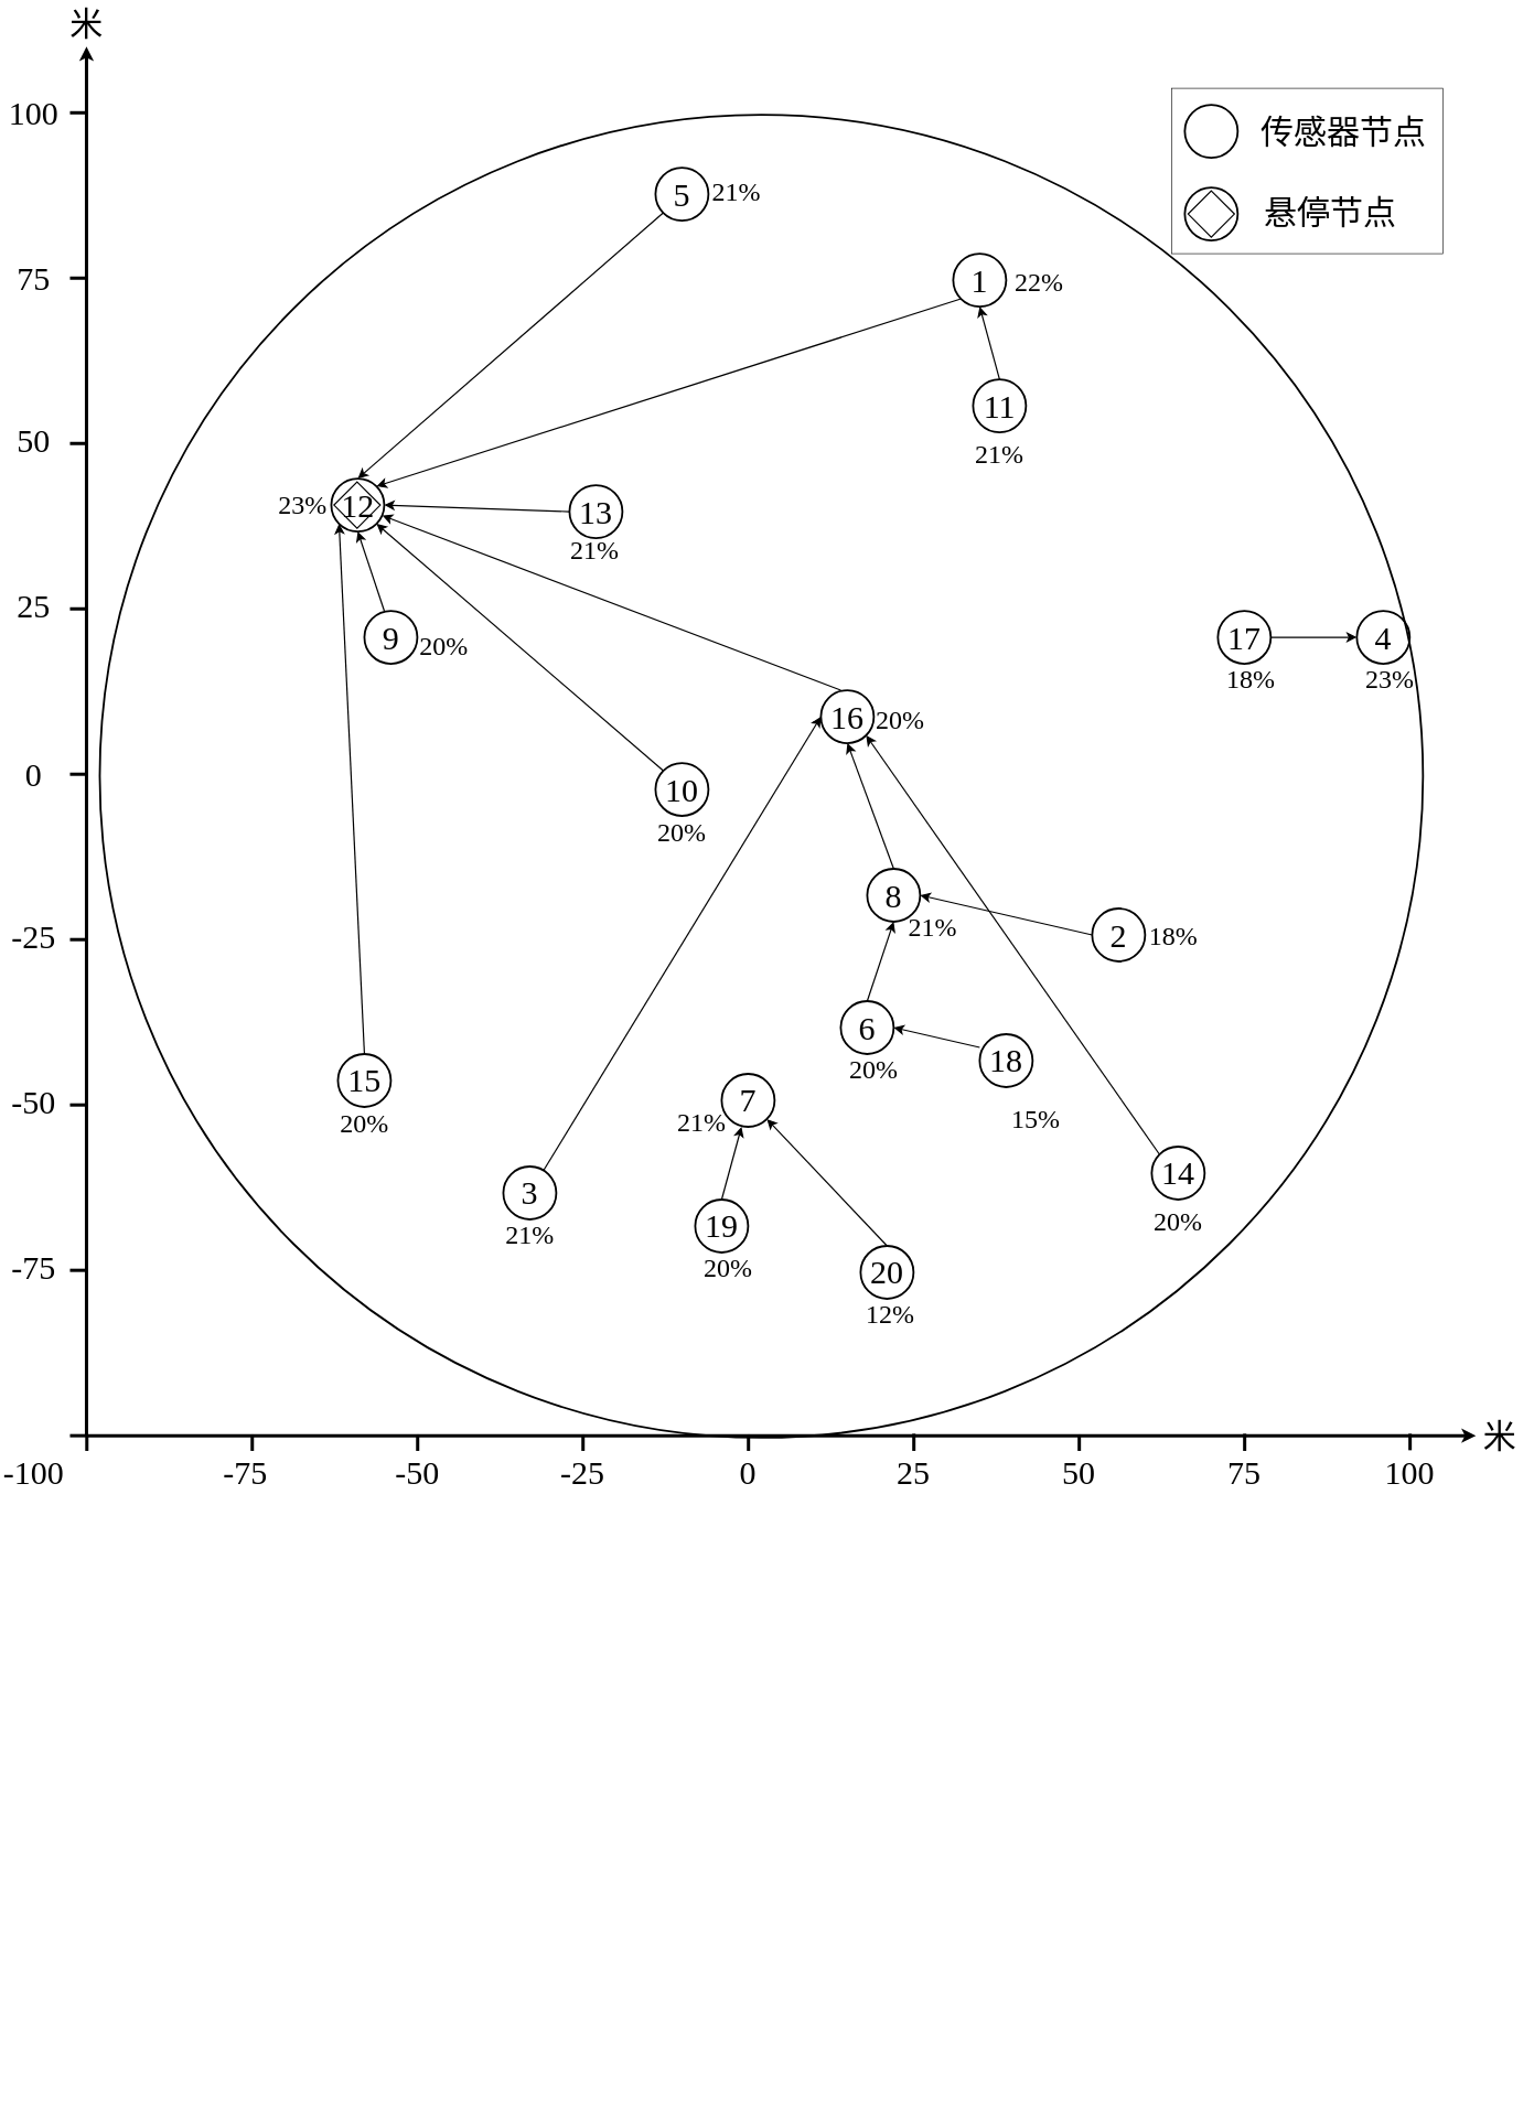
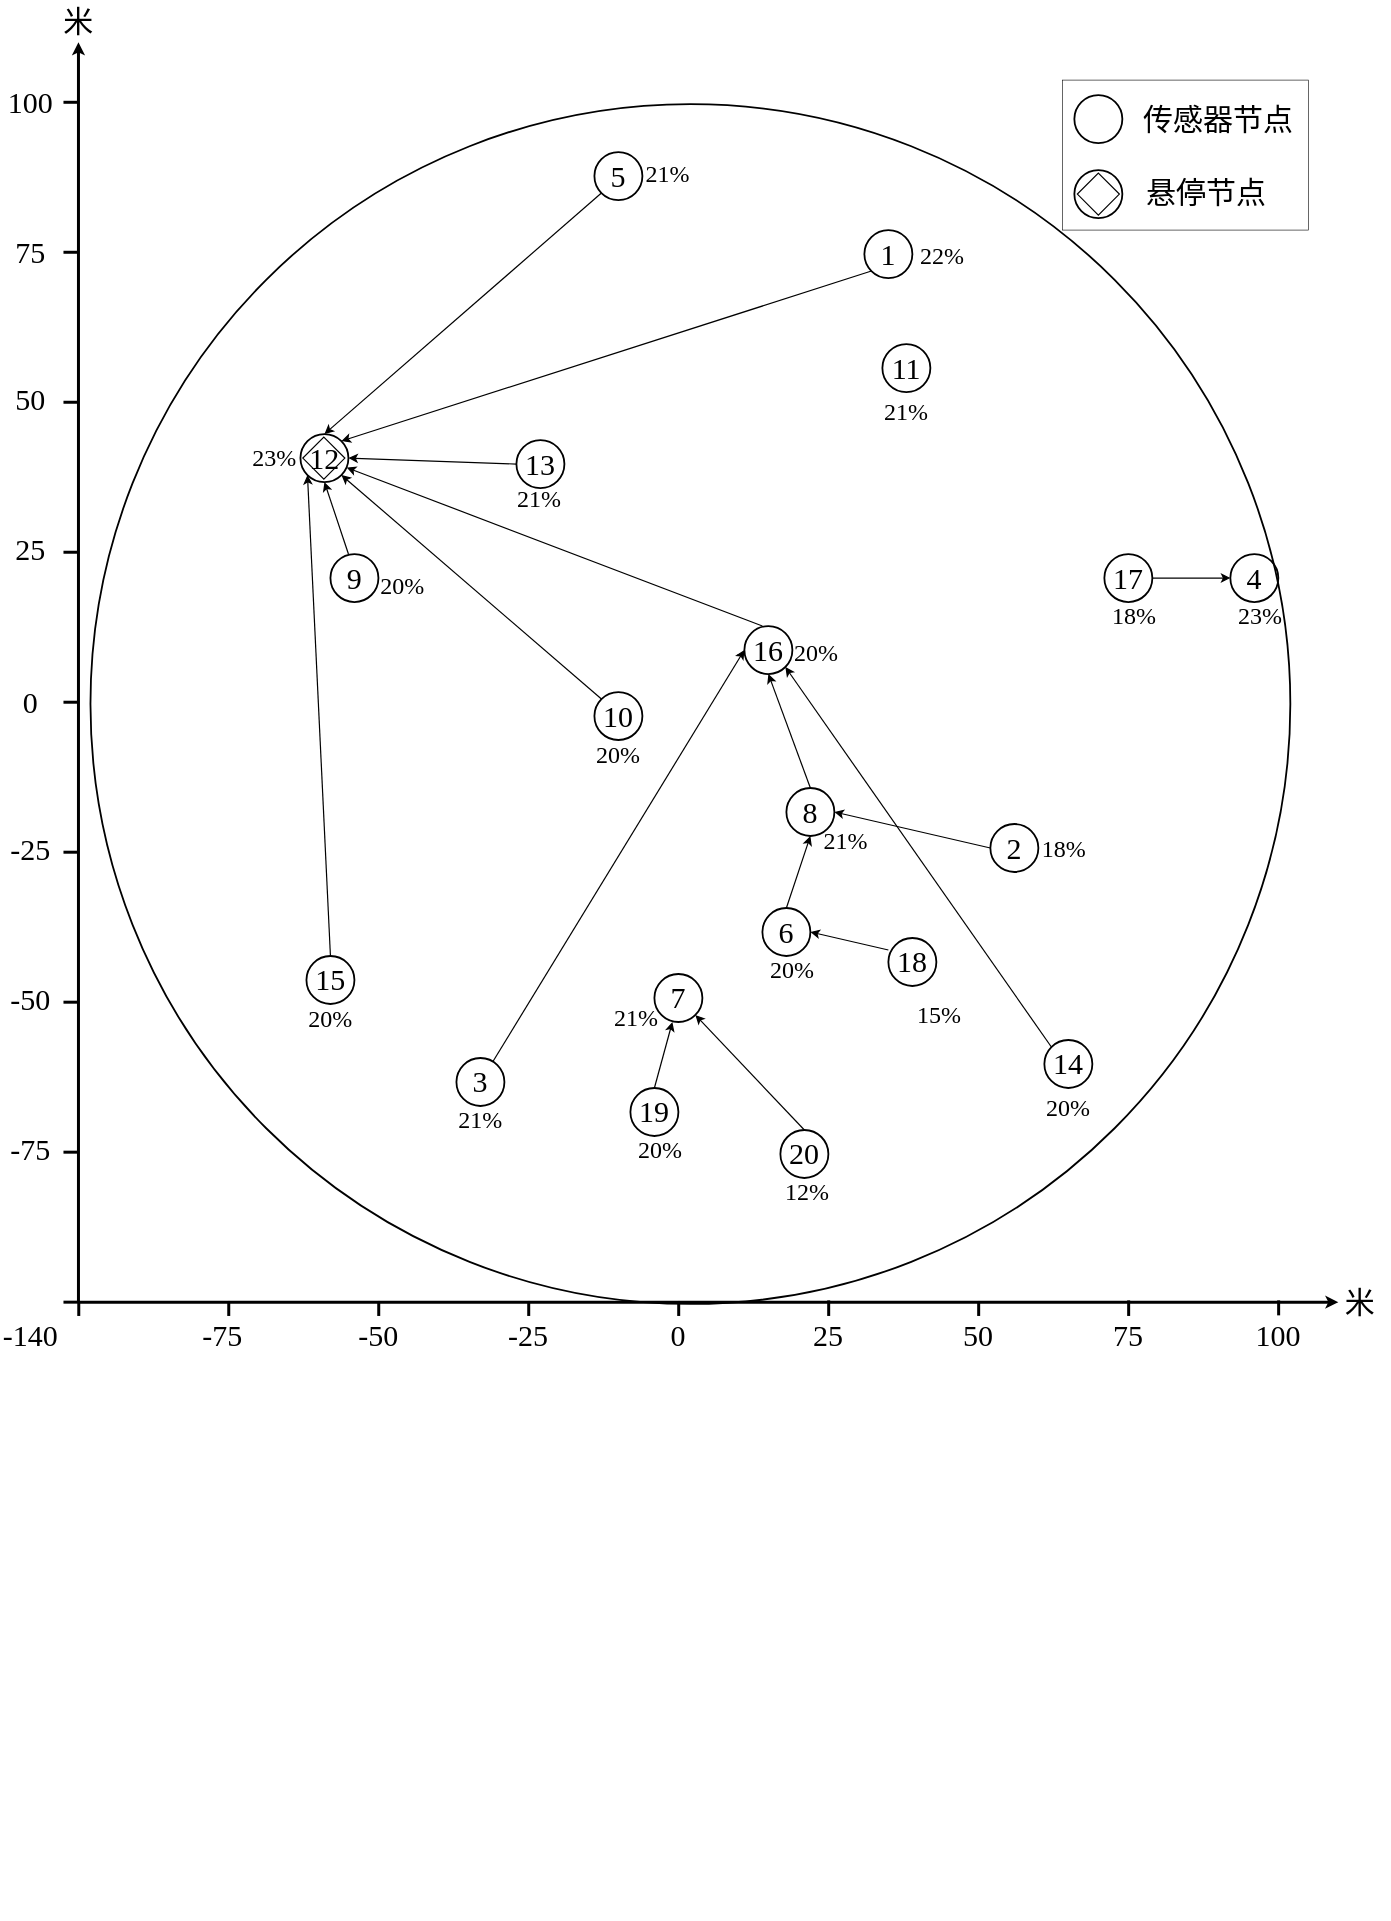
- <mxCell id="19" style="edgeStyle=none;html=1;exitX=1;exitY=0.5;exitDx=0;exitDy=0;entryX=0;entryY=0.5;entryDx=0;entryDy=0;endSize=10;strokeWidth=2;" edge="1" parent="1" source="20" target="4"><mxGeometry relative="1" as="geometry" /></mxCell>
- <mxCell id="41" value="&lt;font face=&quot;Times New Roman&quot;&gt;-100&lt;/font&gt;" style="text;html=1;strokeColor=none;fillColor=none;align=center;verticalAlign=middle;whiteSpace=wrap;rounded=0;fontFamily=宋体;fontSize=50;" vertex="1" parent="39"><mxGeometry y="54" width="60" height="30" as="geometry" /></mxCell>
+ <mxCell id="41" value="&lt;font face=&quot;Times New Roman&quot;&gt;-140&lt;/font&gt;" style="text;html=1;strokeColor=none;fillColor=none;align=center;verticalAlign=middle;whiteSpace=wrap;rounded=0;fontFamily=宋体;fontSize=50;" vertex="1" parent="39"><mxGeometry y="54" width="60" height="30" as="geometry" /></mxCell>
